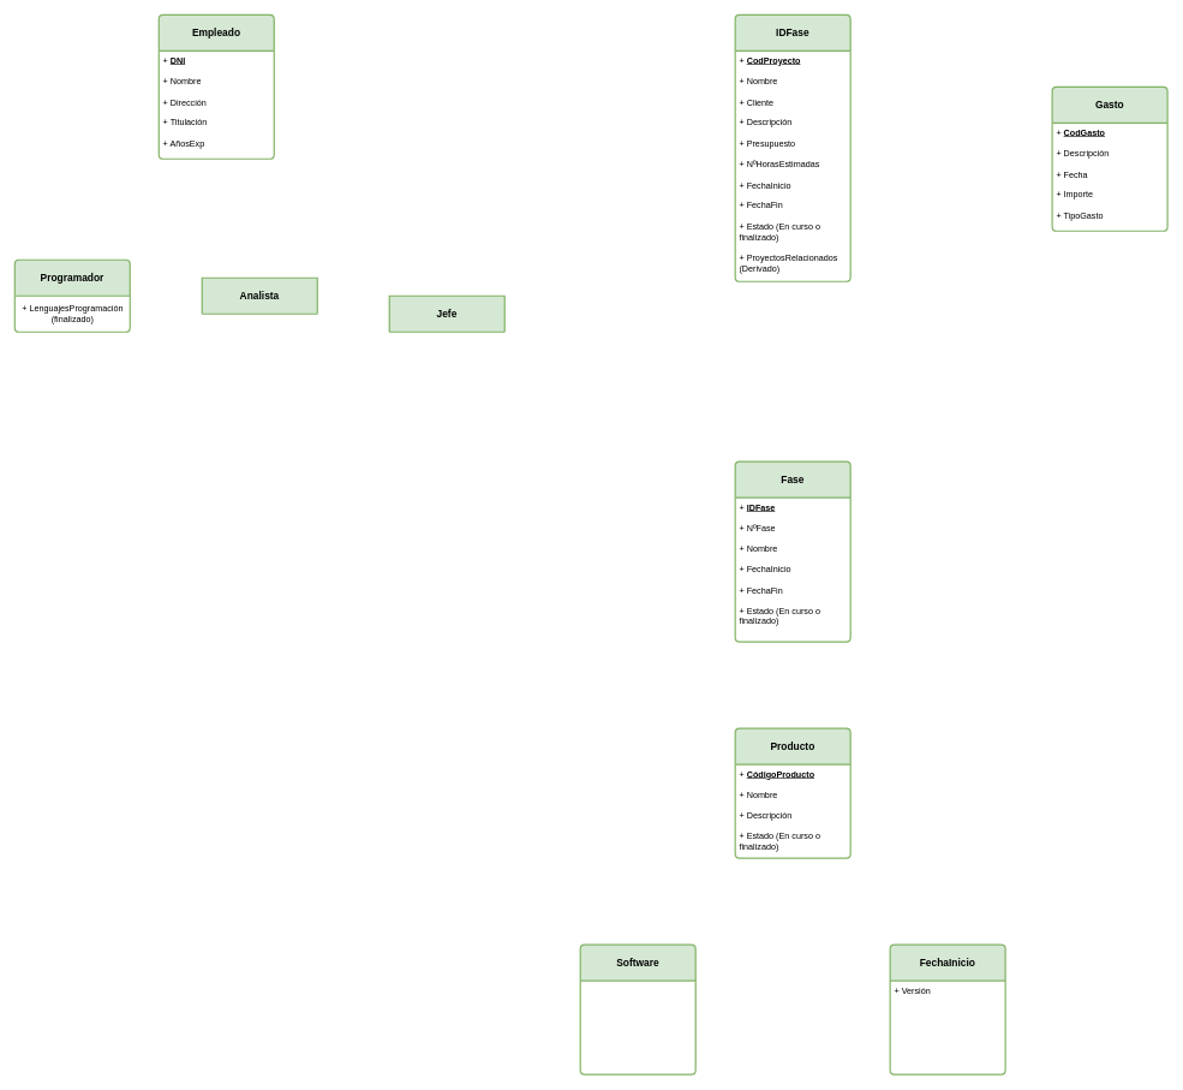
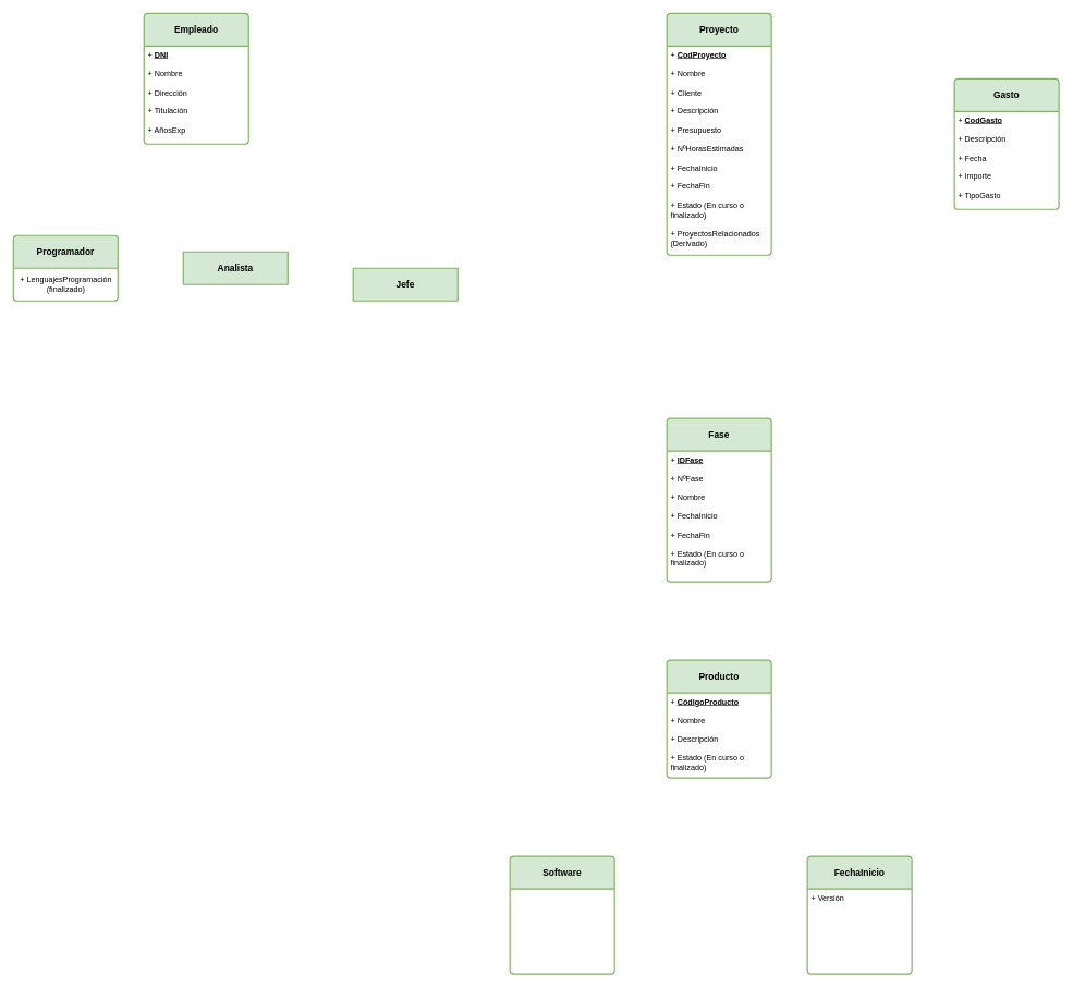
- <mxCell id="2" value="&lt;b&gt;IDFase&lt;/b&gt;" style="swimlane;childLayout=stackLayout;horizontal=1;startSize=50;horizontalStack=0;rounded=1;fontSize=14;fontStyle=0;strokeWidth=2;resizeParent=0;resizeLast=1;shadow=0;dashed=0;align=center;arcSize=4;whiteSpace=wrap;html=1;fillColor=#d5e8d4;strokeColor=#82b366;" vertex="1" parent="1"><mxGeometry x="1020" y="20" width="160" height="370" as="geometry"><mxRectangle x="100" y="130" width="100" height="50" as="alternateBounds" /></mxGeometry></mxCell>
+ <mxCell id="2" value="&lt;b&gt;Proyecto&lt;/b&gt;" style="swimlane;childLayout=stackLayout;horizontal=1;startSize=50;horizontalStack=0;rounded=1;fontSize=14;fontStyle=0;strokeWidth=2;resizeParent=0;resizeLast=1;shadow=0;dashed=0;align=center;arcSize=4;whiteSpace=wrap;html=1;fillColor=#d5e8d4;strokeColor=#82b366;" vertex="1" parent="1"><mxGeometry x="1020" y="20" width="160" height="370" as="geometry"><mxRectangle x="100" y="130" width="100" height="50" as="alternateBounds" /></mxGeometry></mxCell>
- <mxCell id="15" value="&lt;b&gt;Software&lt;/b&gt;" style="swimlane;childLayout=stackLayout;horizontal=1;startSize=50;horizontalStack=0;rounded=1;fontSize=14;fontStyle=0;strokeWidth=2;resizeParent=0;resizeLast=1;shadow=0;dashed=0;align=center;arcSize=4;whiteSpace=wrap;html=1;fillColor=#d5e8d4;strokeColor=#82b366;" vertex="1" parent="1"><mxGeometry x="805" y="1310" width="160" height="180" as="geometry"><mxRectangle x="345" y="130" width="100" height="50" as="alternateBounds" /></mxGeometry></mxCell>
+ <mxCell id="15" value="&lt;b&gt;Software&lt;/b&gt;" style="swimlane;childLayout=stackLayout;horizontal=1;startSize=50;horizontalStack=0;rounded=1;fontSize=14;fontStyle=0;strokeWidth=2;resizeParent=0;resizeLast=1;shadow=0;dashed=0;align=center;arcSize=4;whiteSpace=wrap;html=1;fillColor=#d5e8d4;strokeColor=#82b366;" vertex="1" parent="1"><mxGeometry x="780" y="1310" width="160" height="180" as="geometry"><mxRectangle x="345" y="130" width="100" height="50" as="alternateBounds" /></mxGeometry></mxCell>
